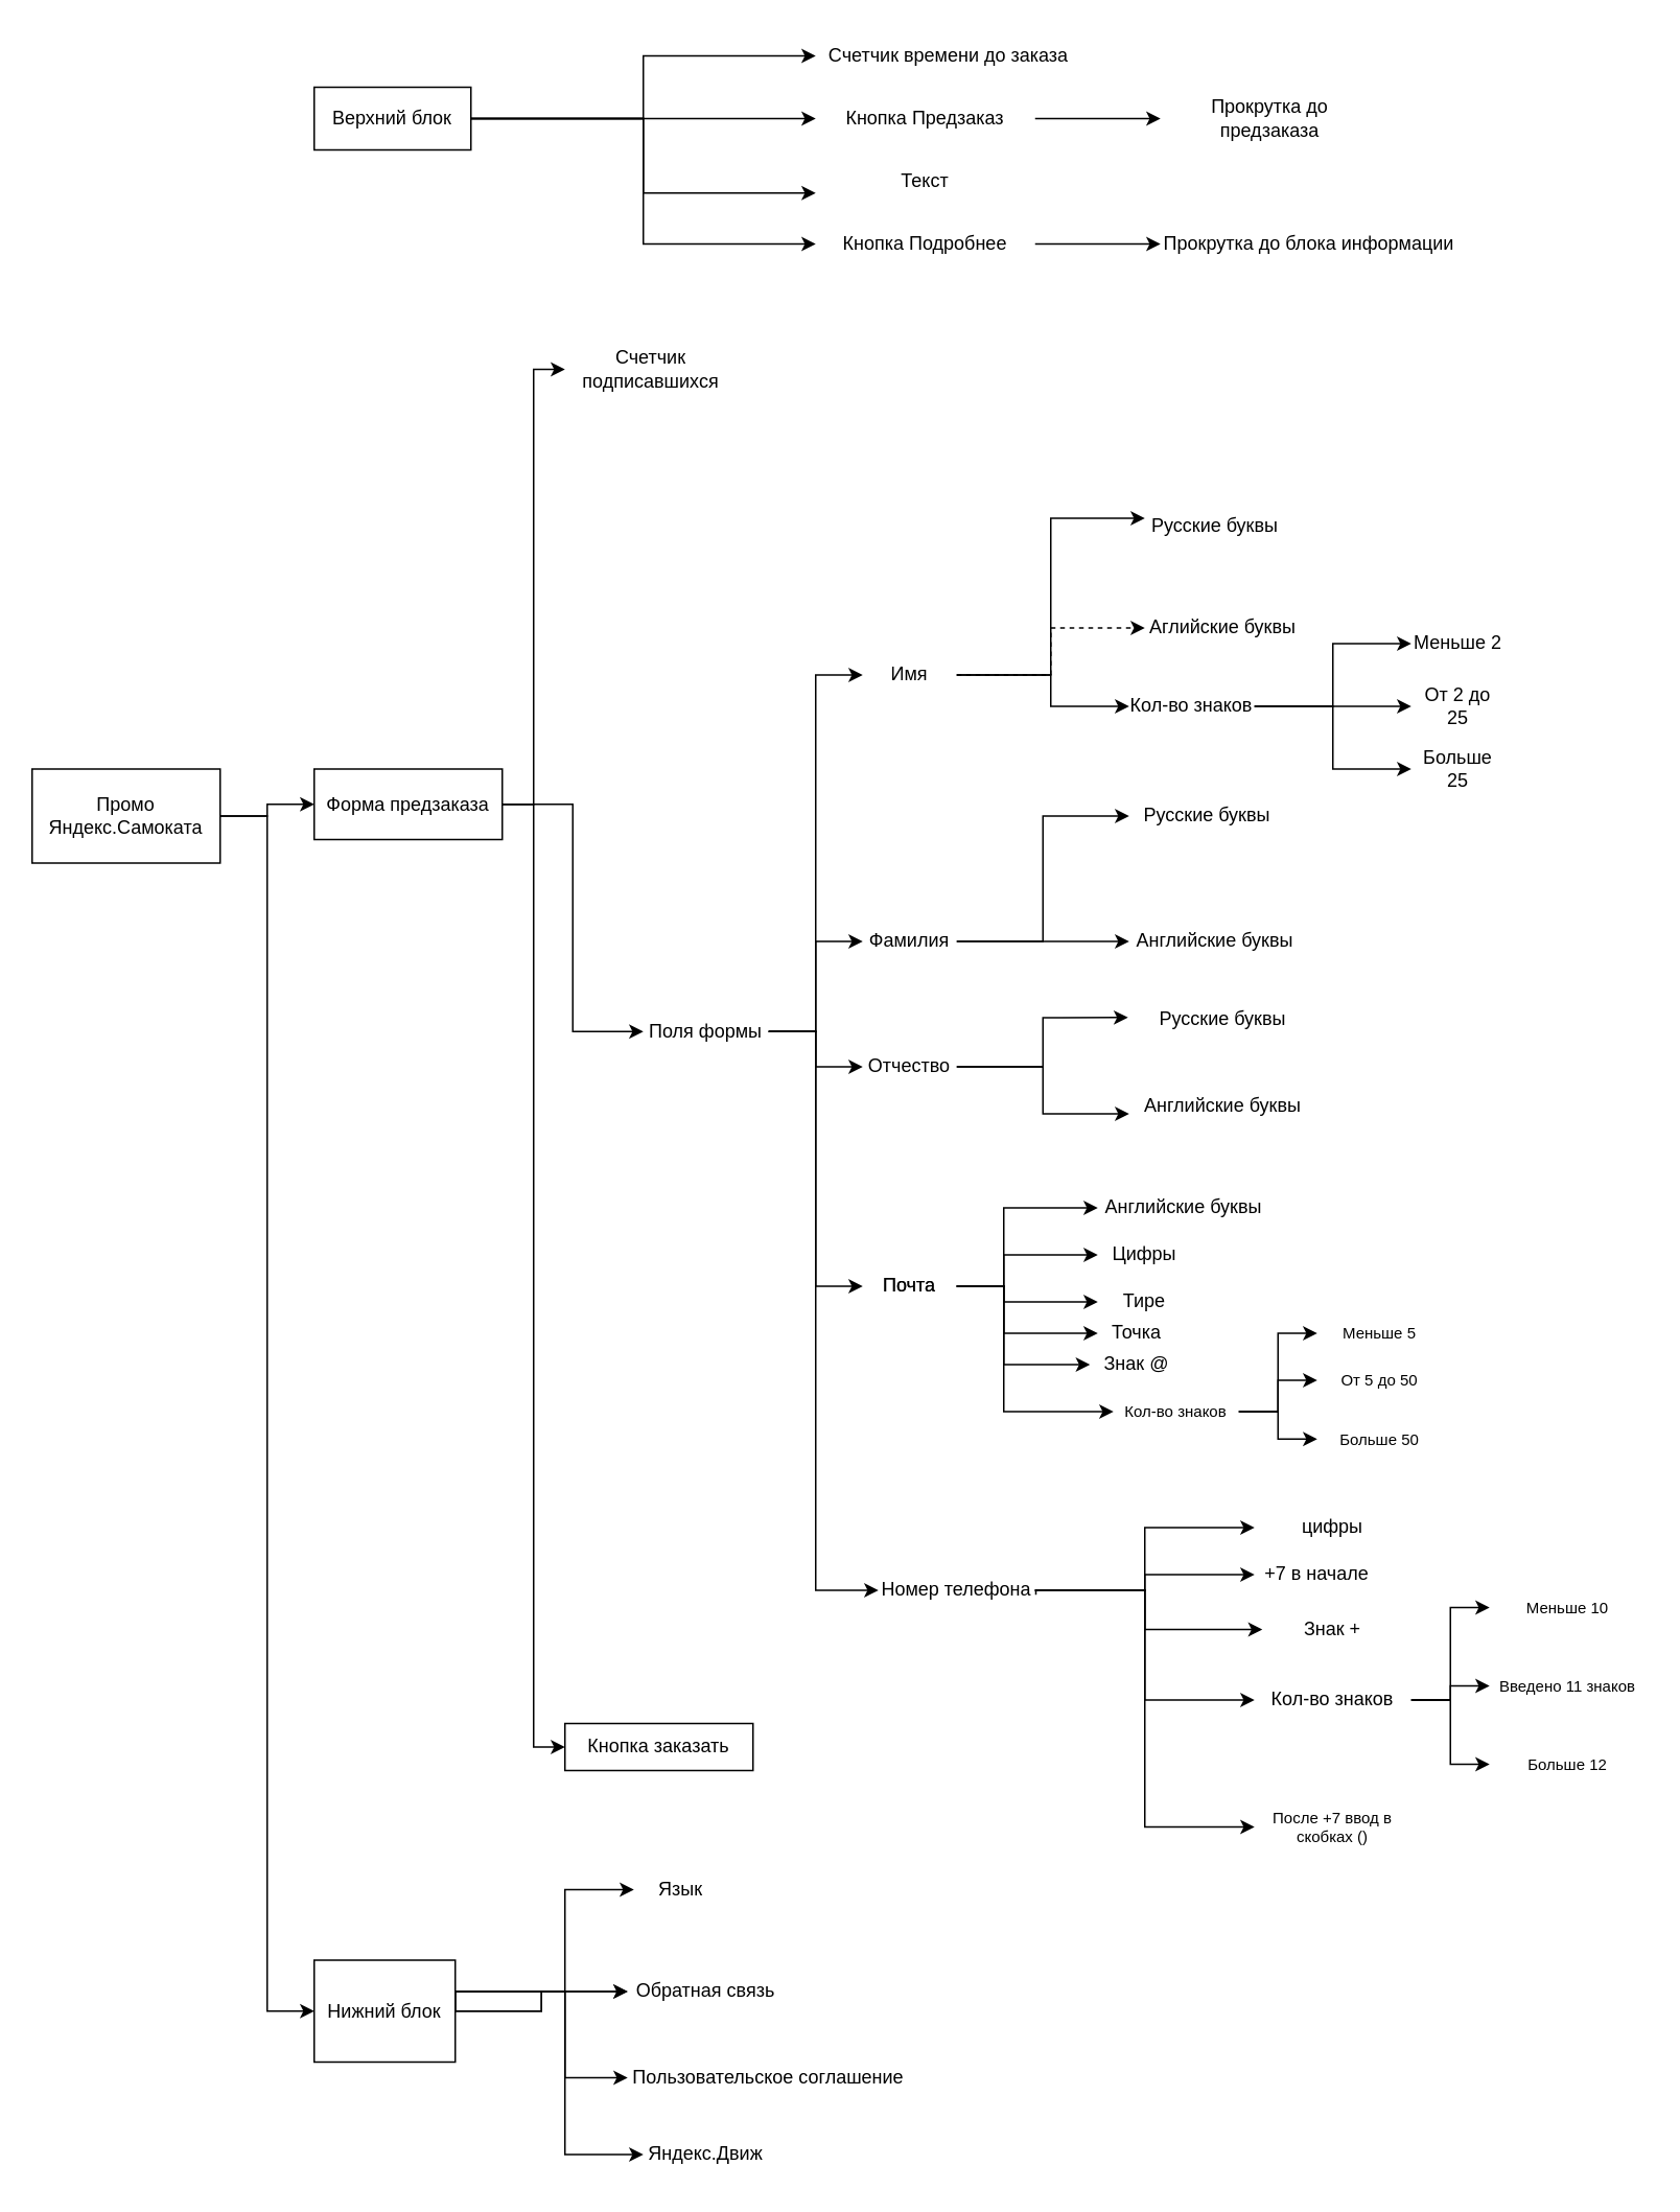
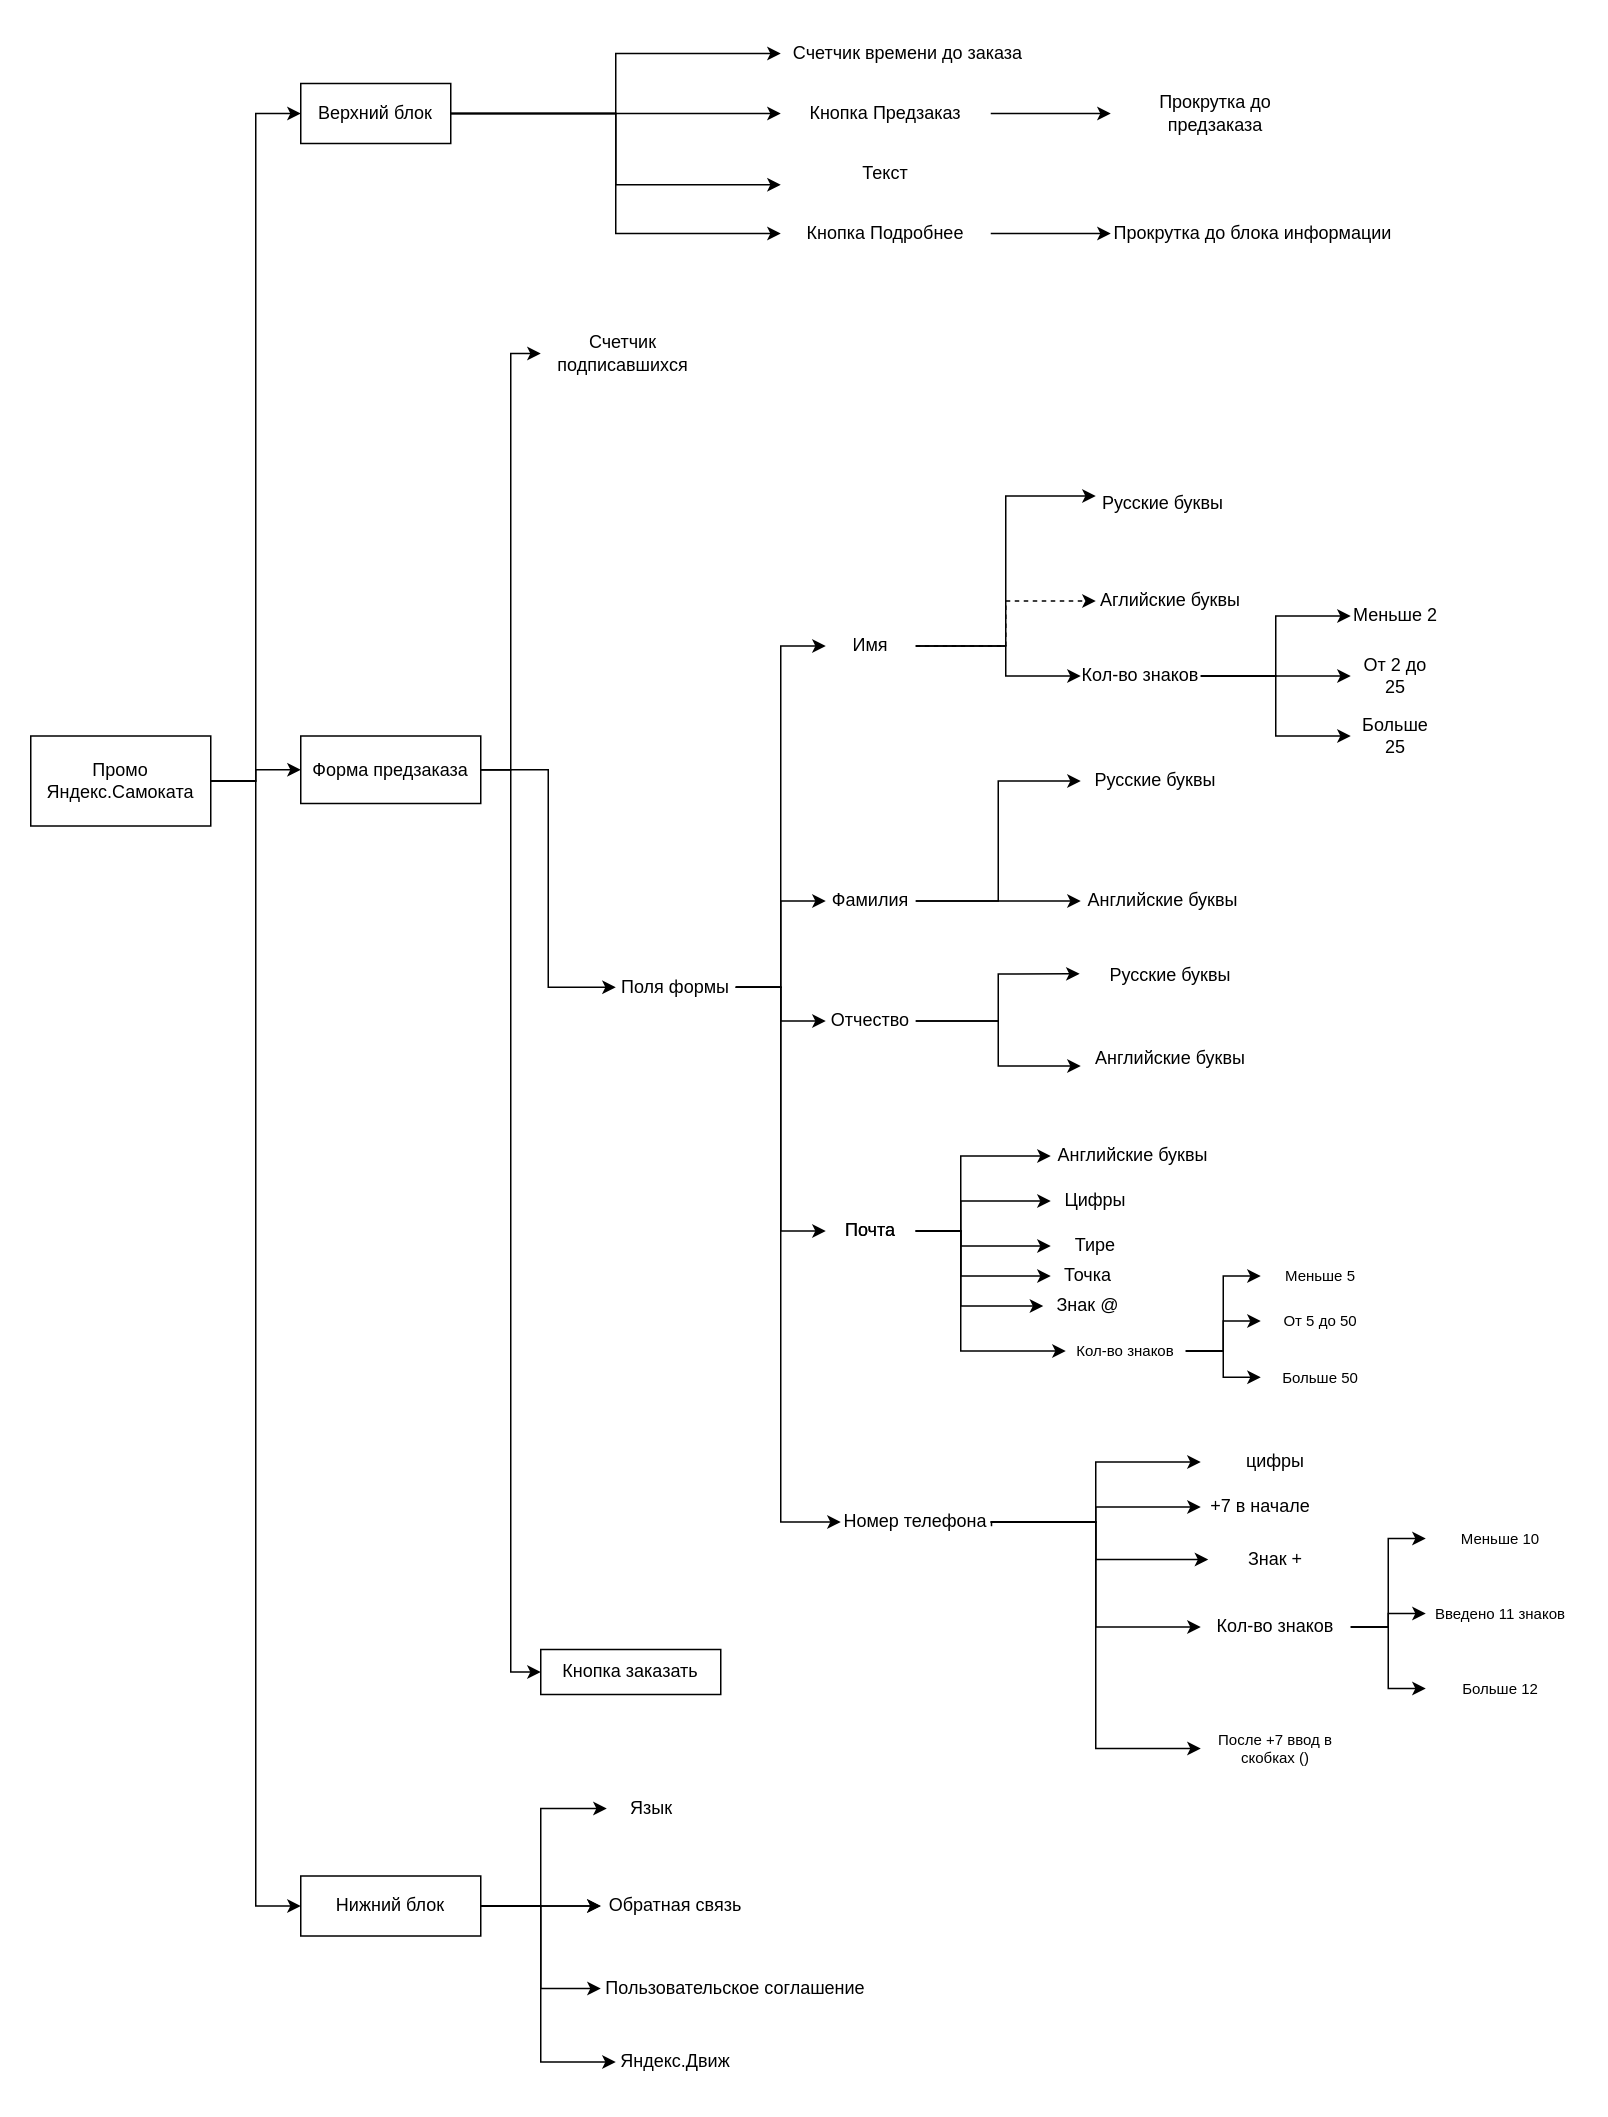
+ <mxCell id="2" style="edgeStyle=orthogonalEdgeStyle;rounded=0;orthogonalLoop=1;jettySize=auto;html=1;entryX=0;entryY=0.5;entryDx=0;entryDy=0;" edge="1" parent="1" source="5" target="7"><mxGeometry relative="1" as="geometry" /></mxCell>
- <mxCell id="24" value="Нижний блок" style="rounded=0;whiteSpace=wrap;html=1;" vertex="1" parent="1"><mxGeometry x="200" y="1250" width="90" height="65" as="geometry" /></mxCell>
+ <mxCell id="24" value="Нижний блок" style="rounded=0;whiteSpace=wrap;html=1;" vertex="1" parent="1"><mxGeometry x="200" y="1250" width="120" height="40" as="geometry" /></mxCell>
